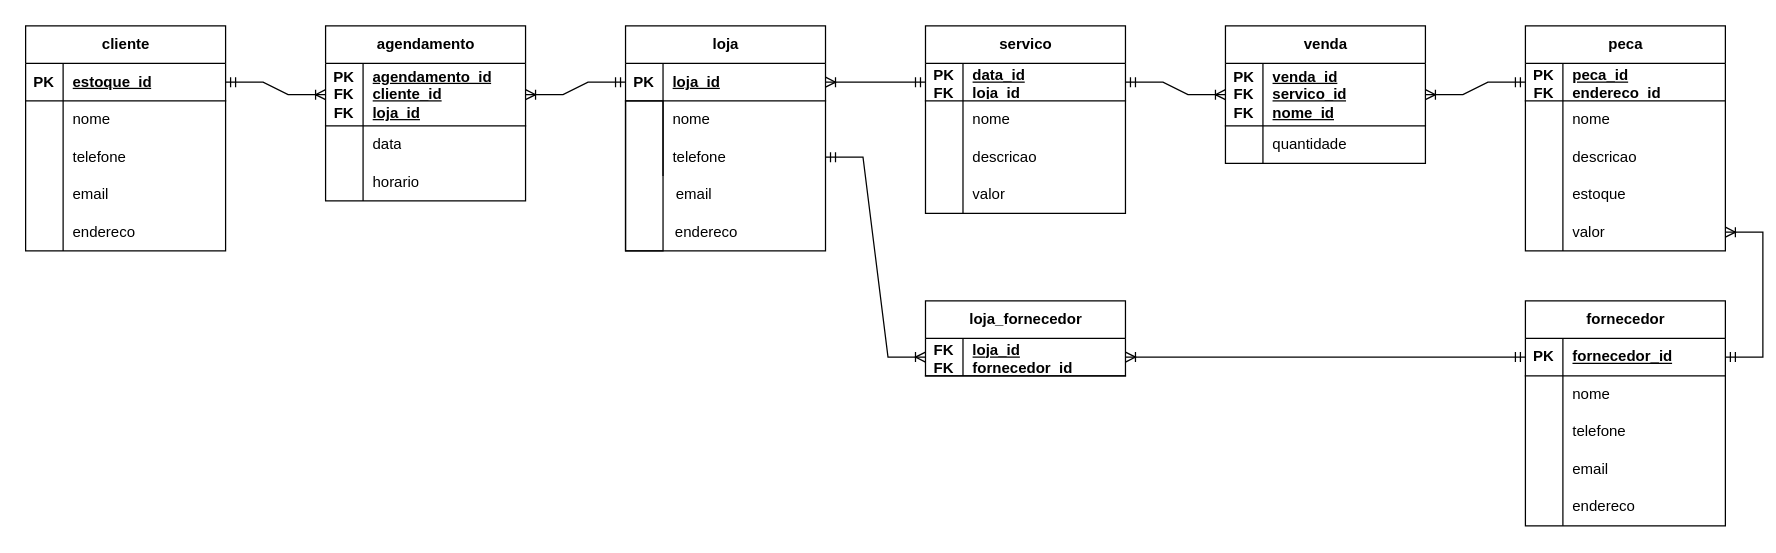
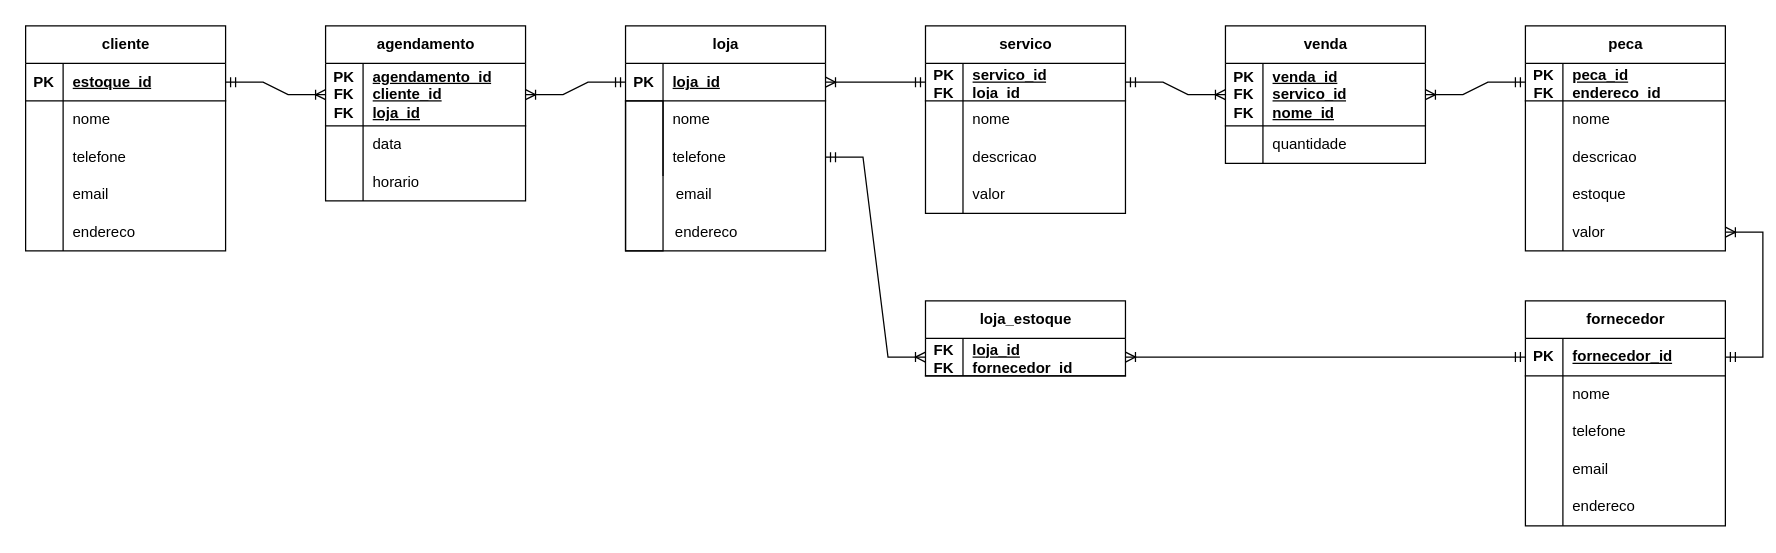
- <mxCell id="68" value="data_id&lt;div&gt;loja_id&lt;/div&gt;" style="shape=partialRectangle;connectable=0;fillColor=none;top=0;left=0;bottom=0;right=0;align=left;spacingLeft=6;fontStyle=5;overflow=hidden;whiteSpace=wrap;html=1;" vertex="1" parent="66"><mxGeometry x="30" width="130" height="30" as="geometry"><mxRectangle width="130" height="30" as="alternateBounds" /></mxGeometry></mxCell>
+ <mxCell id="68" value="servico_id&lt;div&gt;loja_id&lt;/div&gt;" style="shape=partialRectangle;connectable=0;fillColor=none;top=0;left=0;bottom=0;right=0;align=left;spacingLeft=6;fontStyle=5;overflow=hidden;whiteSpace=wrap;html=1;" vertex="1" parent="66"><mxGeometry x="30" width="130" height="30" as="geometry"><mxRectangle width="130" height="30" as="alternateBounds" /></mxGeometry></mxCell>
- <mxCell id="96" value="loja_fornecedor" style="shape=table;startSize=30;container=1;collapsible=1;childLayout=tableLayout;fixedRows=1;rowLines=0;fontStyle=1;align=center;resizeLast=1;html=1;" vertex="1" parent="1"><mxGeometry x="740" y="240" width="160" height="60" as="geometry" /></mxCell>
+ <mxCell id="96" value="loja_estoque" style="shape=table;startSize=30;container=1;collapsible=1;childLayout=tableLayout;fixedRows=1;rowLines=0;fontStyle=1;align=center;resizeLast=1;html=1;" vertex="1" parent="1"><mxGeometry x="740" y="240" width="160" height="60" as="geometry" /></mxCell>
